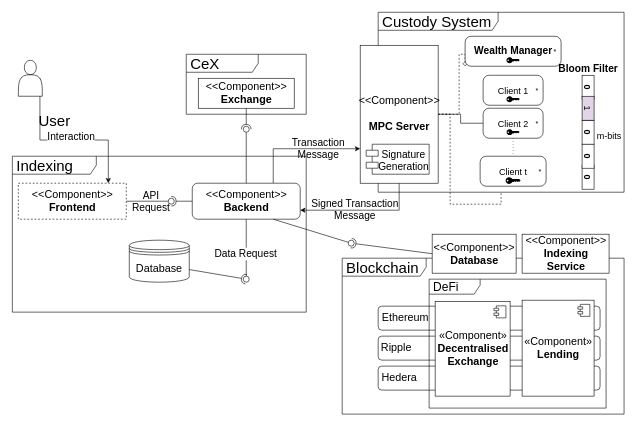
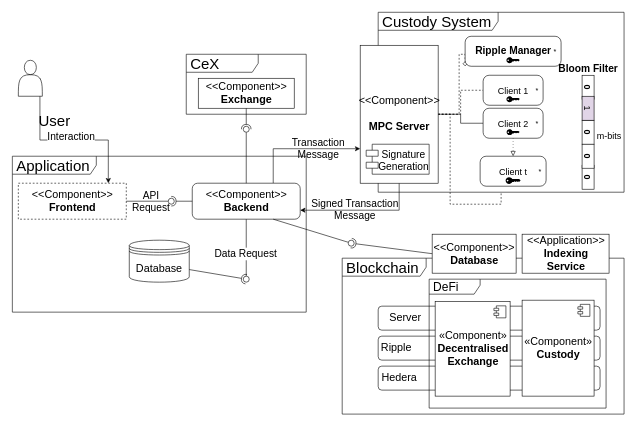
- <mxCell id="36" value="&lt;b&gt;&lt;font style=&quot;font-size: 17px;&quot;&gt;Wealth Manager&lt;/font&gt;&lt;/b&gt;" style="html=1;dashed=0;rounded=1;absoluteArcSize=1;arcSize=20;verticalAlign=middle;align=center;" parent="1" vertex="1"><mxGeometry x="775" y="60" width="160" height="50" as="geometry" /></mxCell>
+ <mxCell id="36" value="&lt;b&gt;&lt;font style=&quot;font-size: 17px;&quot;&gt;Ripple Manager&lt;/font&gt;&lt;/b&gt;" style="html=1;dashed=0;rounded=1;absoluteArcSize=1;arcSize=20;verticalAlign=middle;align=center;" parent="1" vertex="1"><mxGeometry x="775" y="60" width="160" height="50" as="geometry" /></mxCell>
+ <mxCell id="30" style="edgeStyle=orthogonalEdgeStyle;rounded=0;orthogonalLoop=1;jettySize=auto;html=1;exitX=1;exitY=0.5;exitDx=0;exitDy=0;entryX=0;entryY=0.5;entryDx=0;entryDy=0;dashed=1;endArrow=none;endFill=0;" parent="1" source="35" target="39" edge="1"><mxGeometry relative="1" as="geometry" /></mxCell>
- <mxCell id="42" style="edgeStyle=orthogonalEdgeStyle;rounded=0;orthogonalLoop=1;jettySize=auto;html=1;exitX=0.5;exitY=1;exitDx=0;exitDy=0;entryX=0.5;entryY=0;entryDx=0;entryDy=0;dashed=1;endArrow=none;endFill=0;dashPattern=1 4;" parent="1" source="43" target="46" edge="1"><mxGeometry relative="1" as="geometry" /></mxCell>
+ <mxCell id="42" style="edgeStyle=orthogonalEdgeStyle;rounded=0;orthogonalLoop=1;jettySize=auto;html=1;exitX=0.5;exitY=1;exitDx=0;exitDy=0;entryX=0.5;entryY=0;entryDx=0;entryDy=0;dashed=1;endArrow=block;endFill=0;dashPattern=1 4;" parent="1" source="43" target="46" edge="1"><mxGeometry relative="1" as="geometry" /></mxCell>
- <mxCell id="4" value="&lt;font style=&quot;font-size: 25px;&quot;&gt;Indexing&lt;/font&gt;" style="shape=umlFrame;whiteSpace=wrap;html=1;width=140;height=30;boundedLbl=1;verticalAlign=middle;align=left;spacingLeft=5;" parent="1" vertex="1"><mxGeometry x="20" y="260" width="490" height="260" as="geometry" /></mxCell>
+ <mxCell id="4" value="&lt;font style=&quot;font-size: 25px;&quot;&gt;Application&lt;/font&gt;" style="shape=umlFrame;whiteSpace=wrap;html=1;width=140;height=30;boundedLbl=1;verticalAlign=middle;align=left;spacingLeft=5;" parent="1" vertex="1"><mxGeometry x="20" y="260" width="490" height="260" as="geometry" /></mxCell>
- <mxCell id="51" value="&lt;font style=&quot;font-size: 18px;&quot;&gt;&amp;lt;&amp;lt;Component&amp;gt;&amp;gt;&lt;br&gt;&lt;b&gt;Indexing&lt;br&gt;Service&lt;/b&gt;&lt;/font&gt;" style="html=1;align=center;verticalAlign=middle;dashed=0;" parent="1" vertex="1"><mxGeometry x="870" y="390" width="145" height="65" as="geometry" /></mxCell>
+ <mxCell id="51" value="&lt;font style=&quot;font-size: 18px;&quot;&gt;&amp;lt;&amp;lt;Application&amp;gt;&amp;gt;&lt;br&gt;&lt;b&gt;Indexing&lt;br&gt;Service&lt;/b&gt;&lt;/font&gt;" style="html=1;align=center;verticalAlign=middle;dashed=0;" parent="1" vertex="1"><mxGeometry x="870" y="390" width="145" height="65" as="geometry" /></mxCell>
- <mxCell id="54" value="&lt;font style=&quot;font-size: 18px;&quot;&gt;Ethereum&lt;/font&gt;" style="text;html=1;align=center;verticalAlign=middle;resizable=0;points=[];autosize=1;strokeColor=none;fillColor=none;" parent="1" vertex="1"><mxGeometry x="625" y="510" width="100" height="40" as="geometry" /></mxCell>
+ <mxCell id="54" value="&lt;font style=&quot;font-size: 18px;&quot;&gt;Server&lt;/font&gt;" style="text;html=1;align=center;verticalAlign=middle;resizable=0;points=[];autosize=1;strokeColor=none;fillColor=none;" parent="1" vertex="1"><mxGeometry x="625" y="510" width="100" height="40" as="geometry" /></mxCell>
- <mxCell id="58" value="&lt;font style=&quot;font-size: 18px;&quot;&gt;«Component»&lt;br&gt;&lt;b&gt;Lending&lt;/b&gt;&lt;/font&gt;" style="html=1;dropTarget=0;" parent="1" vertex="1"><mxGeometry x="870" y="500" width="120" height="160" as="geometry" /></mxCell>
+ <mxCell id="58" value="&lt;font style=&quot;font-size: 18px;&quot;&gt;«Component»&lt;br&gt;&lt;b&gt;Custody&lt;/b&gt;&lt;/font&gt;" style="html=1;dropTarget=0;" parent="1" vertex="1"><mxGeometry x="870" y="500" width="120" height="160" as="geometry" /></mxCell>
